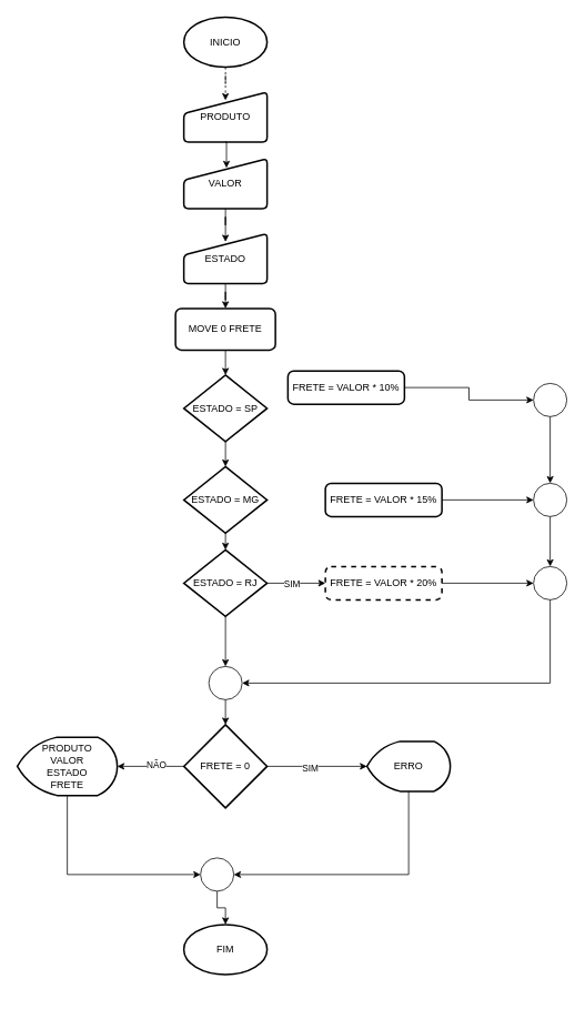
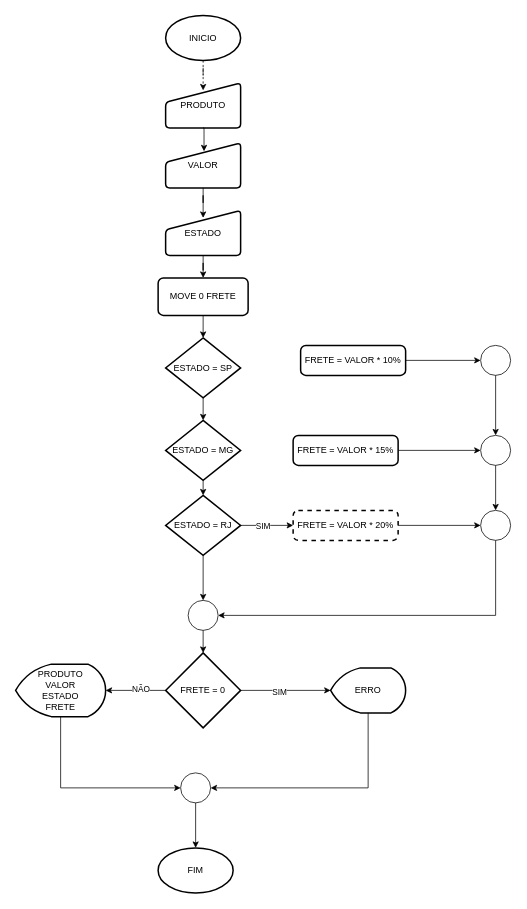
- <mxCell id="17" value="FRETE = VALOR * 10%" style="rounded=1;whiteSpace=wrap;html=1;absoluteArcSize=1;arcSize=14;strokeWidth=2;" vertex="1" parent="1"><mxGeometry x="345" y="445" width="140" height="40" as="geometry" /></mxCell>
+ <mxCell id="17" value="FRETE = VALOR * 10%" style="rounded=1;whiteSpace=wrap;html=1;absoluteArcSize=1;arcSize=14;strokeWidth=2;" vertex="1" parent="1"><mxGeometry x="400" y="460" width="140" height="40" as="geometry" /></mxCell>
- <mxCell id="3" value="FIM" style="strokeWidth=2;html=1;shape=mxgraph.flowchart.start_2;whiteSpace=wrap;" vertex="1" parent="1"><mxGeometry x="220" y="1110" width="100" height="60" as="geometry" /></mxCell>
+ <mxCell id="3" value="FIM" style="strokeWidth=2;html=1;shape=mxgraph.flowchart.start_2;whiteSpace=wrap;" vertex="1" parent="1"><mxGeometry x="210" y="1130" width="100" height="60" as="geometry" /></mxCell>
